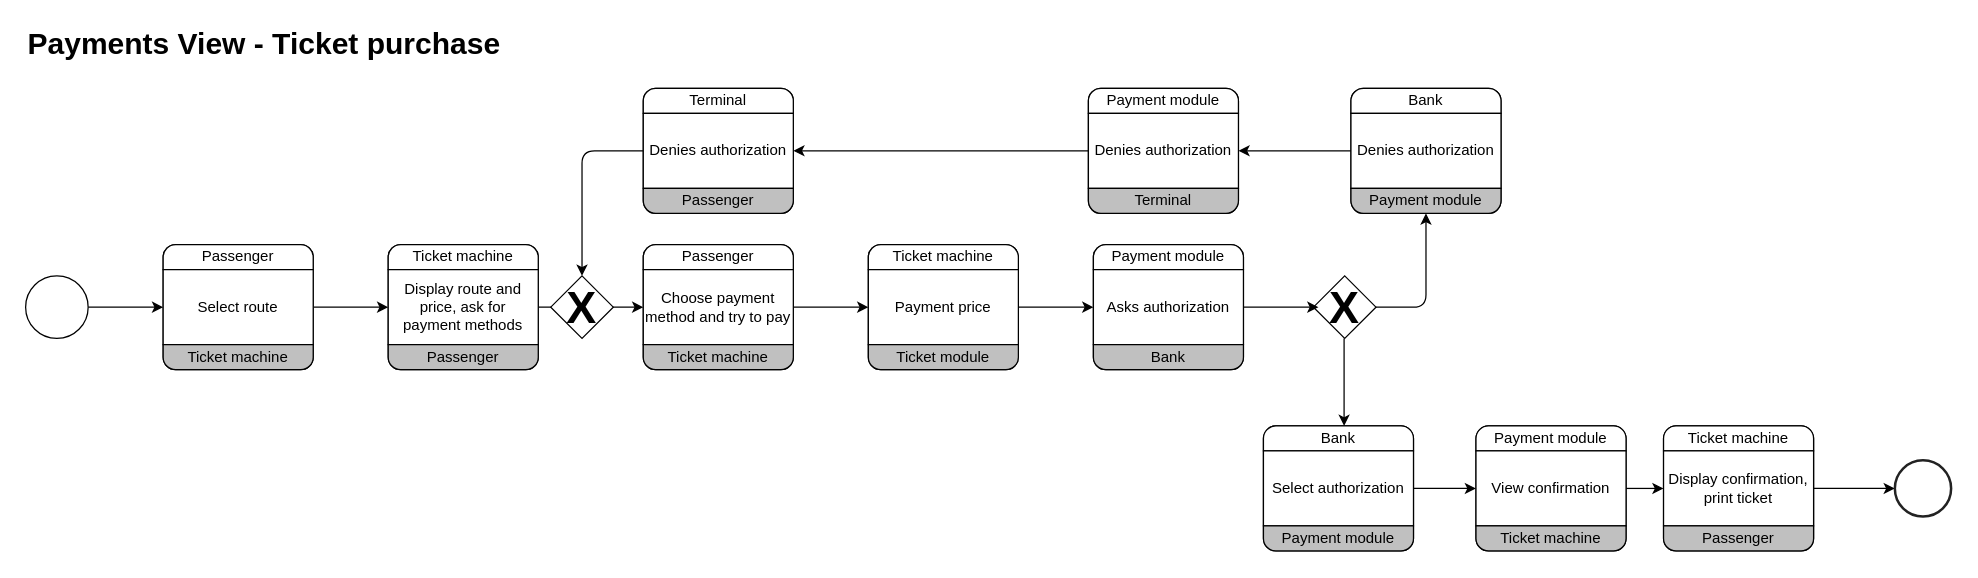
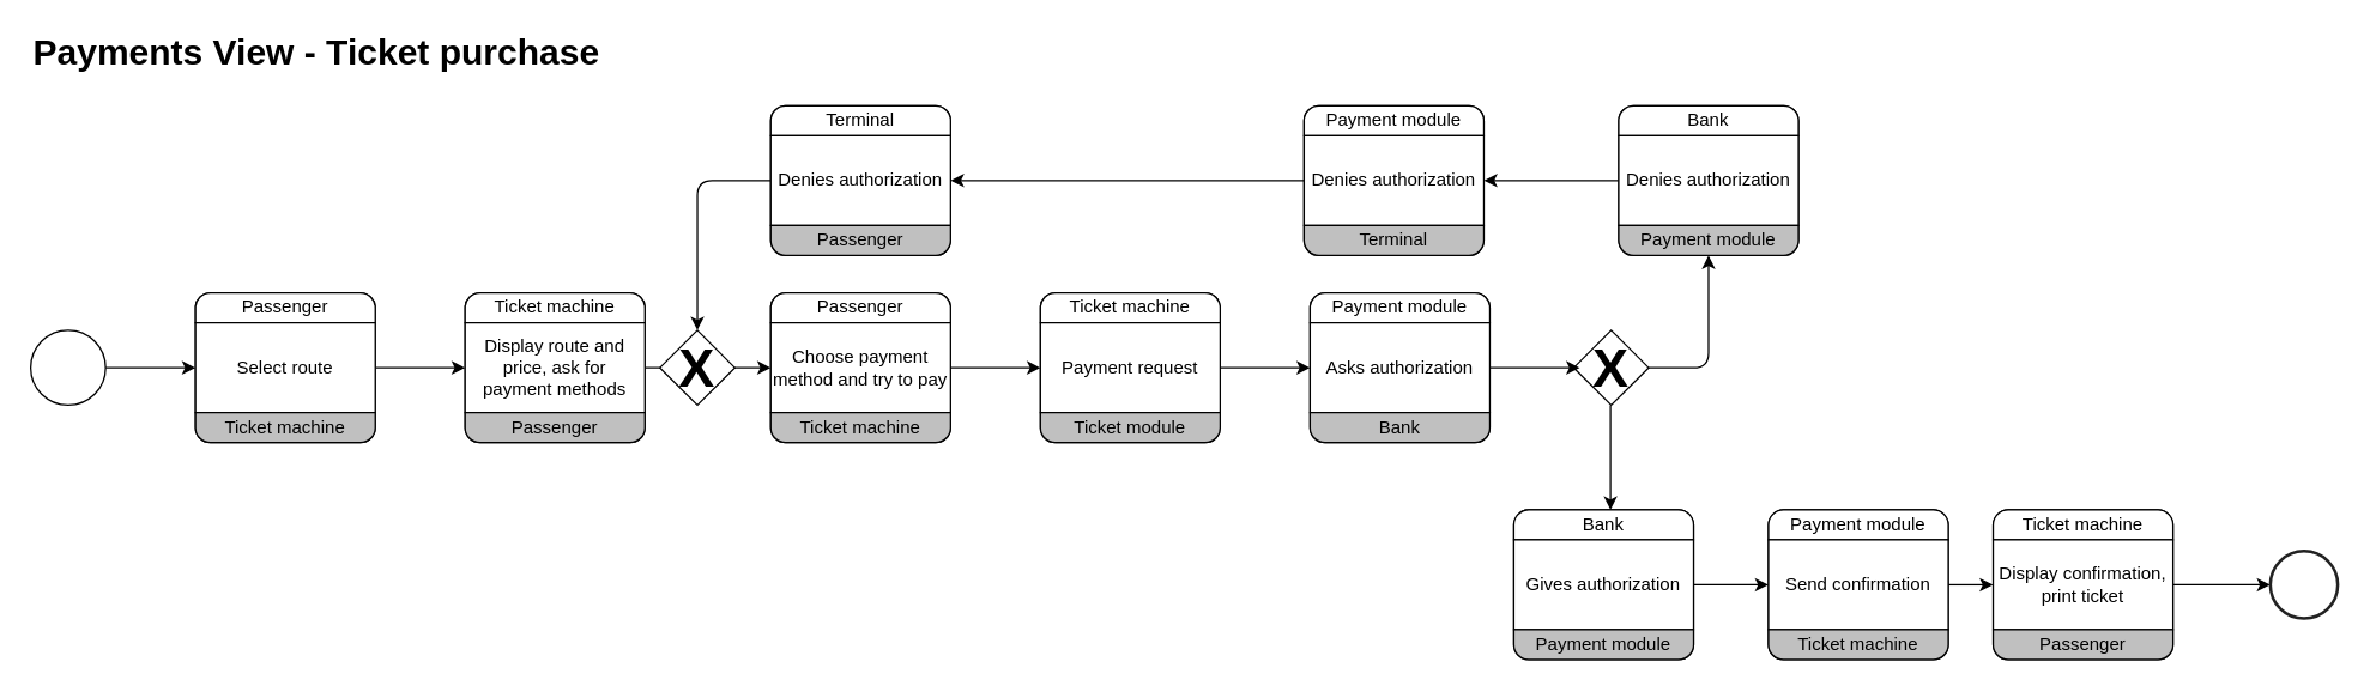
- <mxCell id="25" value="Payment price" style="shape=mxgraph.bpmn.task;part=1;taskMarker=abstract;connectable=0;whiteSpace=wrap;html=1;" parent="23" vertex="1"><mxGeometry y="20" width="120" height="60" as="geometry" /></mxCell>
+ <mxCell id="25" value="Payment request" style="shape=mxgraph.bpmn.task;part=1;taskMarker=abstract;connectable=0;whiteSpace=wrap;html=1;" parent="23" vertex="1"><mxGeometry y="20" width="120" height="60" as="geometry" /></mxCell>
- <mxCell id="40" value="Select authorization" style="shape=mxgraph.bpmn.task;part=1;taskMarker=abstract;connectable=0;whiteSpace=wrap;html=1;" parent="38" vertex="1"><mxGeometry y="20" width="120" height="60" as="geometry" /></mxCell>
+ <mxCell id="40" value="Gives authorization" style="shape=mxgraph.bpmn.task;part=1;taskMarker=abstract;connectable=0;whiteSpace=wrap;html=1;" parent="38" vertex="1"><mxGeometry y="20" width="120" height="60" as="geometry" /></mxCell>
- <mxCell id="45" value="View confirmation" style="shape=mxgraph.bpmn.task;part=1;taskMarker=abstract;connectable=0;whiteSpace=wrap;html=1;" parent="43" vertex="1"><mxGeometry y="20" width="120" height="60" as="geometry" /></mxCell>
+ <mxCell id="45" value="Send confirmation" style="shape=mxgraph.bpmn.task;part=1;taskMarker=abstract;connectable=0;whiteSpace=wrap;html=1;" parent="43" vertex="1"><mxGeometry y="20" width="120" height="60" as="geometry" /></mxCell>
